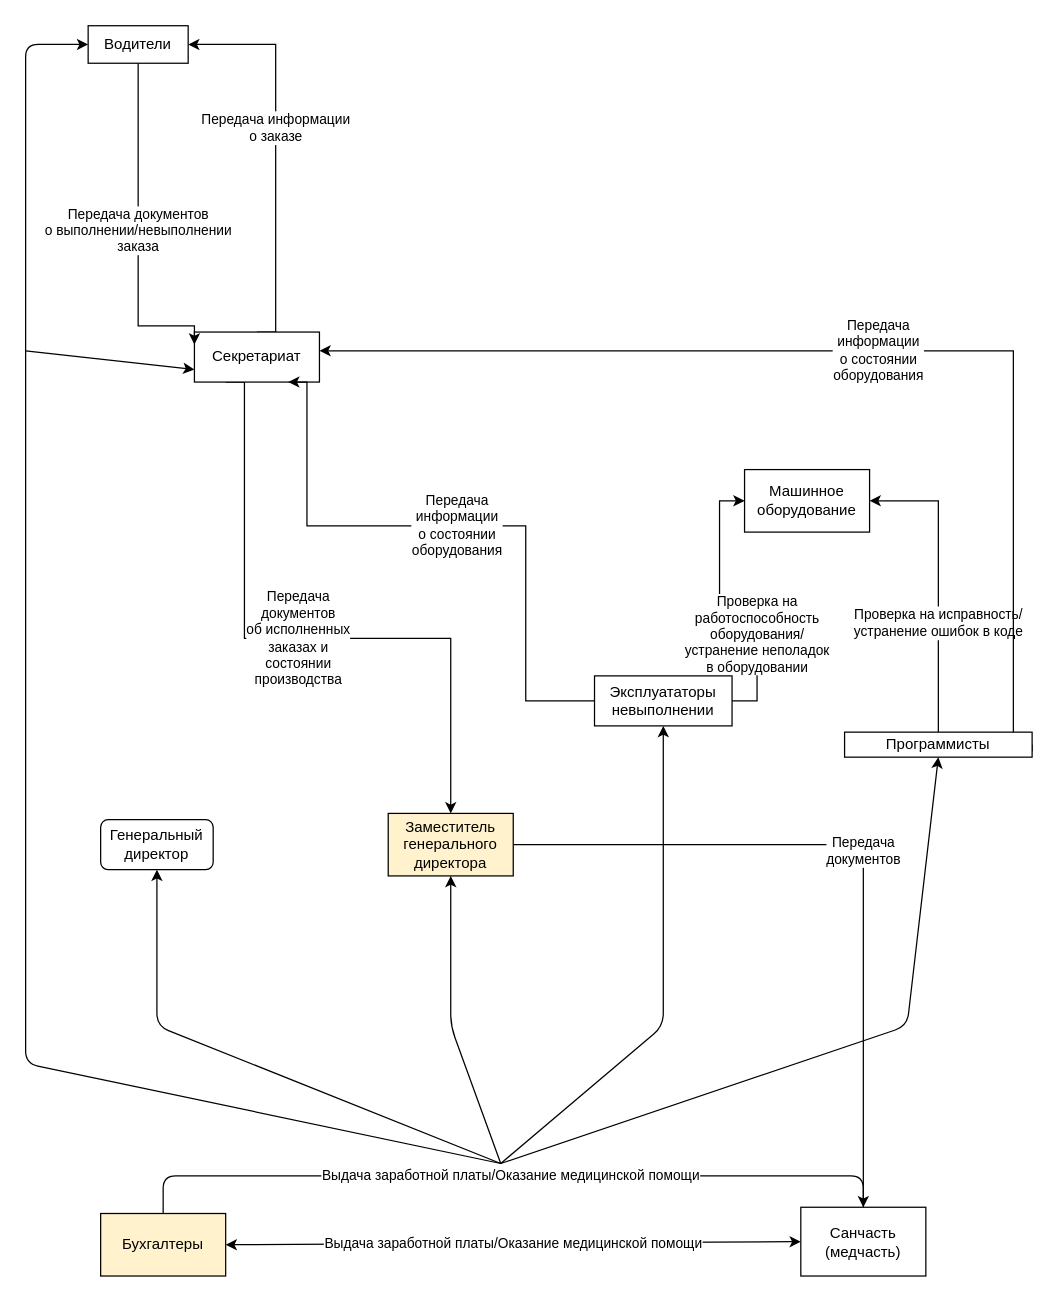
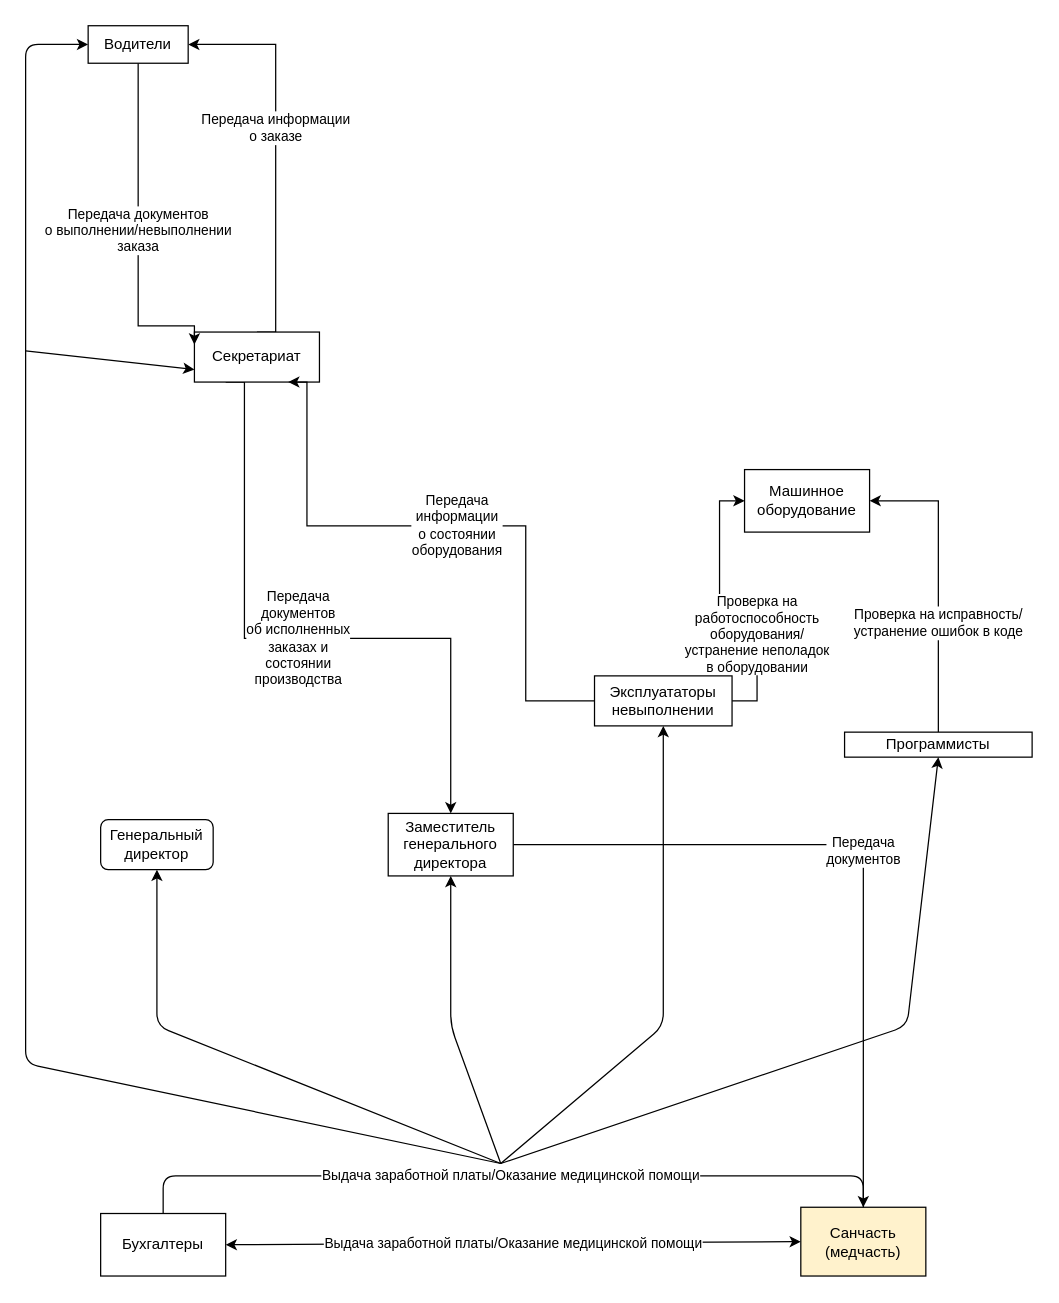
- <mxCell id="13" value="Передача&lt;br&gt;информации &lt;br&gt;о состоянии&lt;br&gt;оборудования" style="edgeStyle=orthogonalEdgeStyle;rounded=0;orthogonalLoop=1;jettySize=auto;html=1;exitX=1;exitY=0.5;exitDx=0;exitDy=0;" edge="1" parent="1" source="14" target="7"><mxGeometry relative="1" as="geometry"><mxPoint x="240" y="280" as="targetPoint" /><Array as="points"><mxPoint x="810" y="600" /><mxPoint x="810" y="280" /></Array></mxGeometry></mxCell>
- <mxCell id="4" value="Заместитель генерального директора" style="rounded=0;whiteSpace=wrap;html=1;fillColor=#fff2cc;" vertex="1" parent="1"><mxGeometry x="310" y="650" width="100" height="50" as="geometry" /></mxCell>
+ <mxCell id="4" value="Заместитель генерального директора" style="rounded=0;whiteSpace=wrap;html=1;" vertex="1" parent="1"><mxGeometry x="310" y="650" width="100" height="50" as="geometry" /></mxCell>
- <mxCell id="8" value="Санчасть (медчасть)" style="rounded=0;whiteSpace=wrap;html=1;" vertex="1" parent="1"><mxGeometry x="640" y="965" width="100" height="55" as="geometry" /></mxCell>
+ <mxCell id="8" value="Санчасть (медчасть)" style="rounded=0;whiteSpace=wrap;html=1;fillColor=#fff2cc;" vertex="1" parent="1"><mxGeometry x="640" y="965" width="100" height="55" as="geometry" /></mxCell>
- <mxCell id="18" value="Бухгалтеры" style="rounded=0;whiteSpace=wrap;html=1;fillColor=#fff2cc;" vertex="1" parent="1"><mxGeometry x="80" y="970" width="100" height="50" as="geometry" /></mxCell>
+ <mxCell id="18" value="Бухгалтеры" style="rounded=0;whiteSpace=wrap;html=1;" vertex="1" parent="1"><mxGeometry x="80" y="970" width="100" height="50" as="geometry" /></mxCell>
